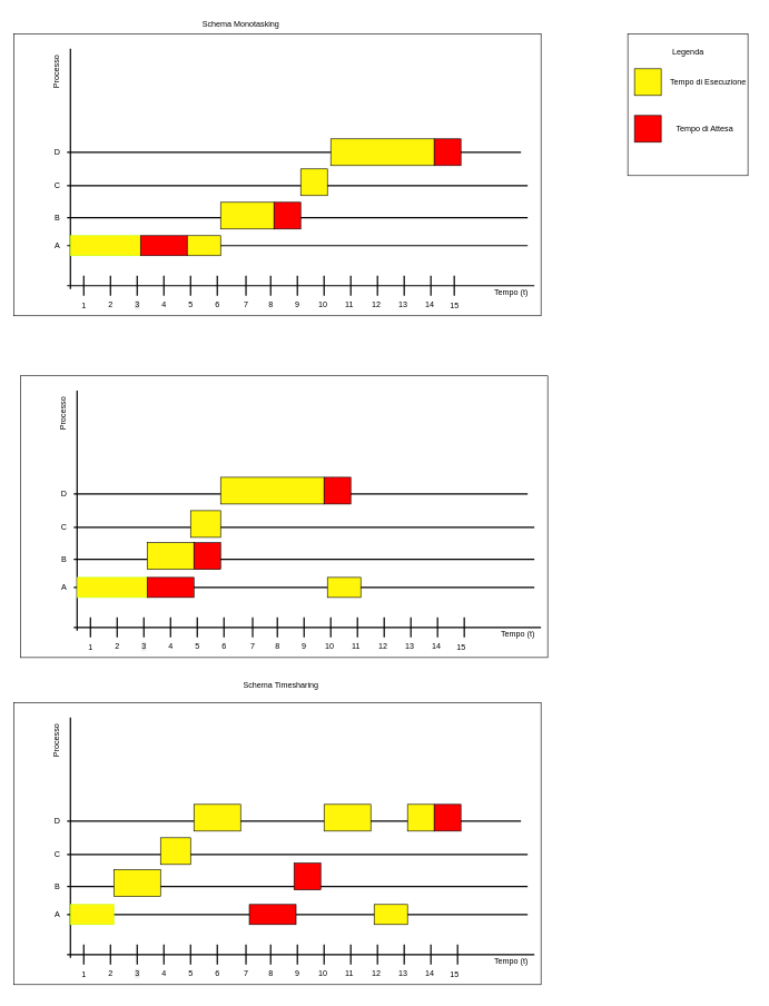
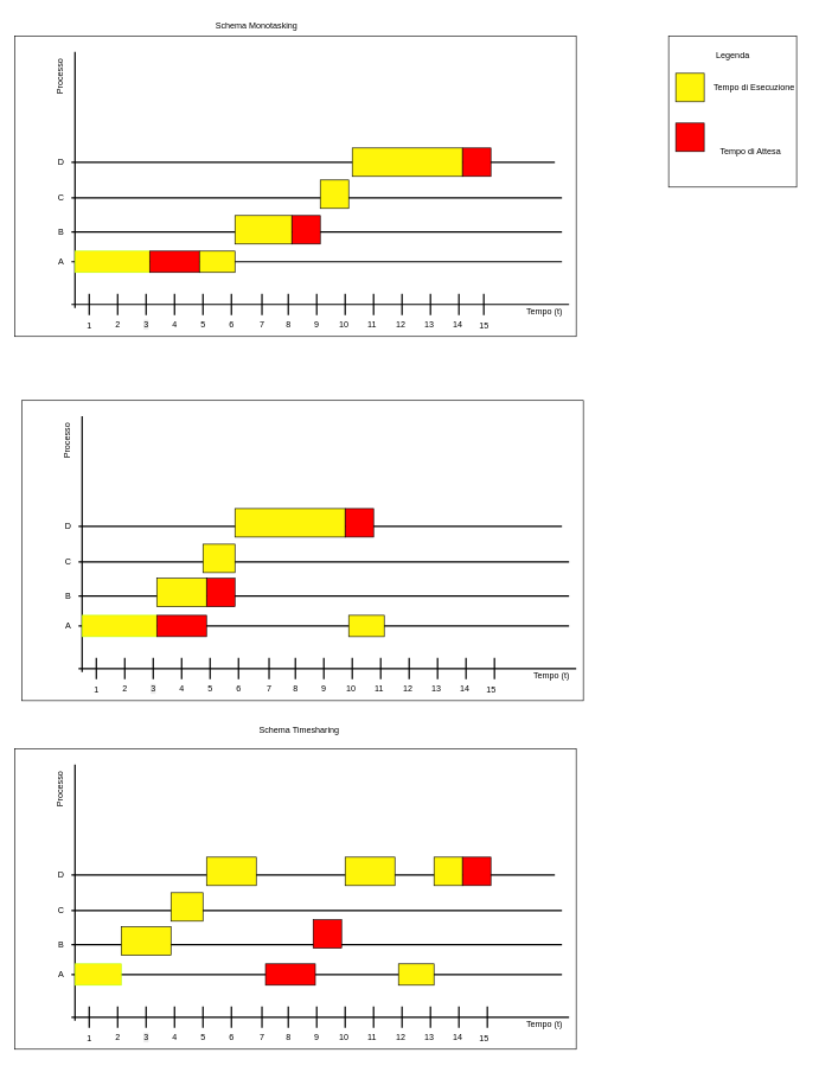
- <mxCell id="164" value="Tempo di Attesa" style="text;html=1;align=center;verticalAlign=middle;resizable=0;points=[];autosize=1;strokeColor=none;fillColor=none;" vertex="1" parent="1"><mxGeometry x="1000" y="177" width="110" height="30" as="geometry" /></mxCell>
+ <mxCell id="164" value="Tempo di Attesa" style="text;html=1;align=center;verticalAlign=middle;resizable=0;points=[];autosize=1;strokeColor=none;fillColor=none;" vertex="1" parent="1"><mxGeometry x="1000" y="197" width="110" height="30" as="geometry" /></mxCell>
